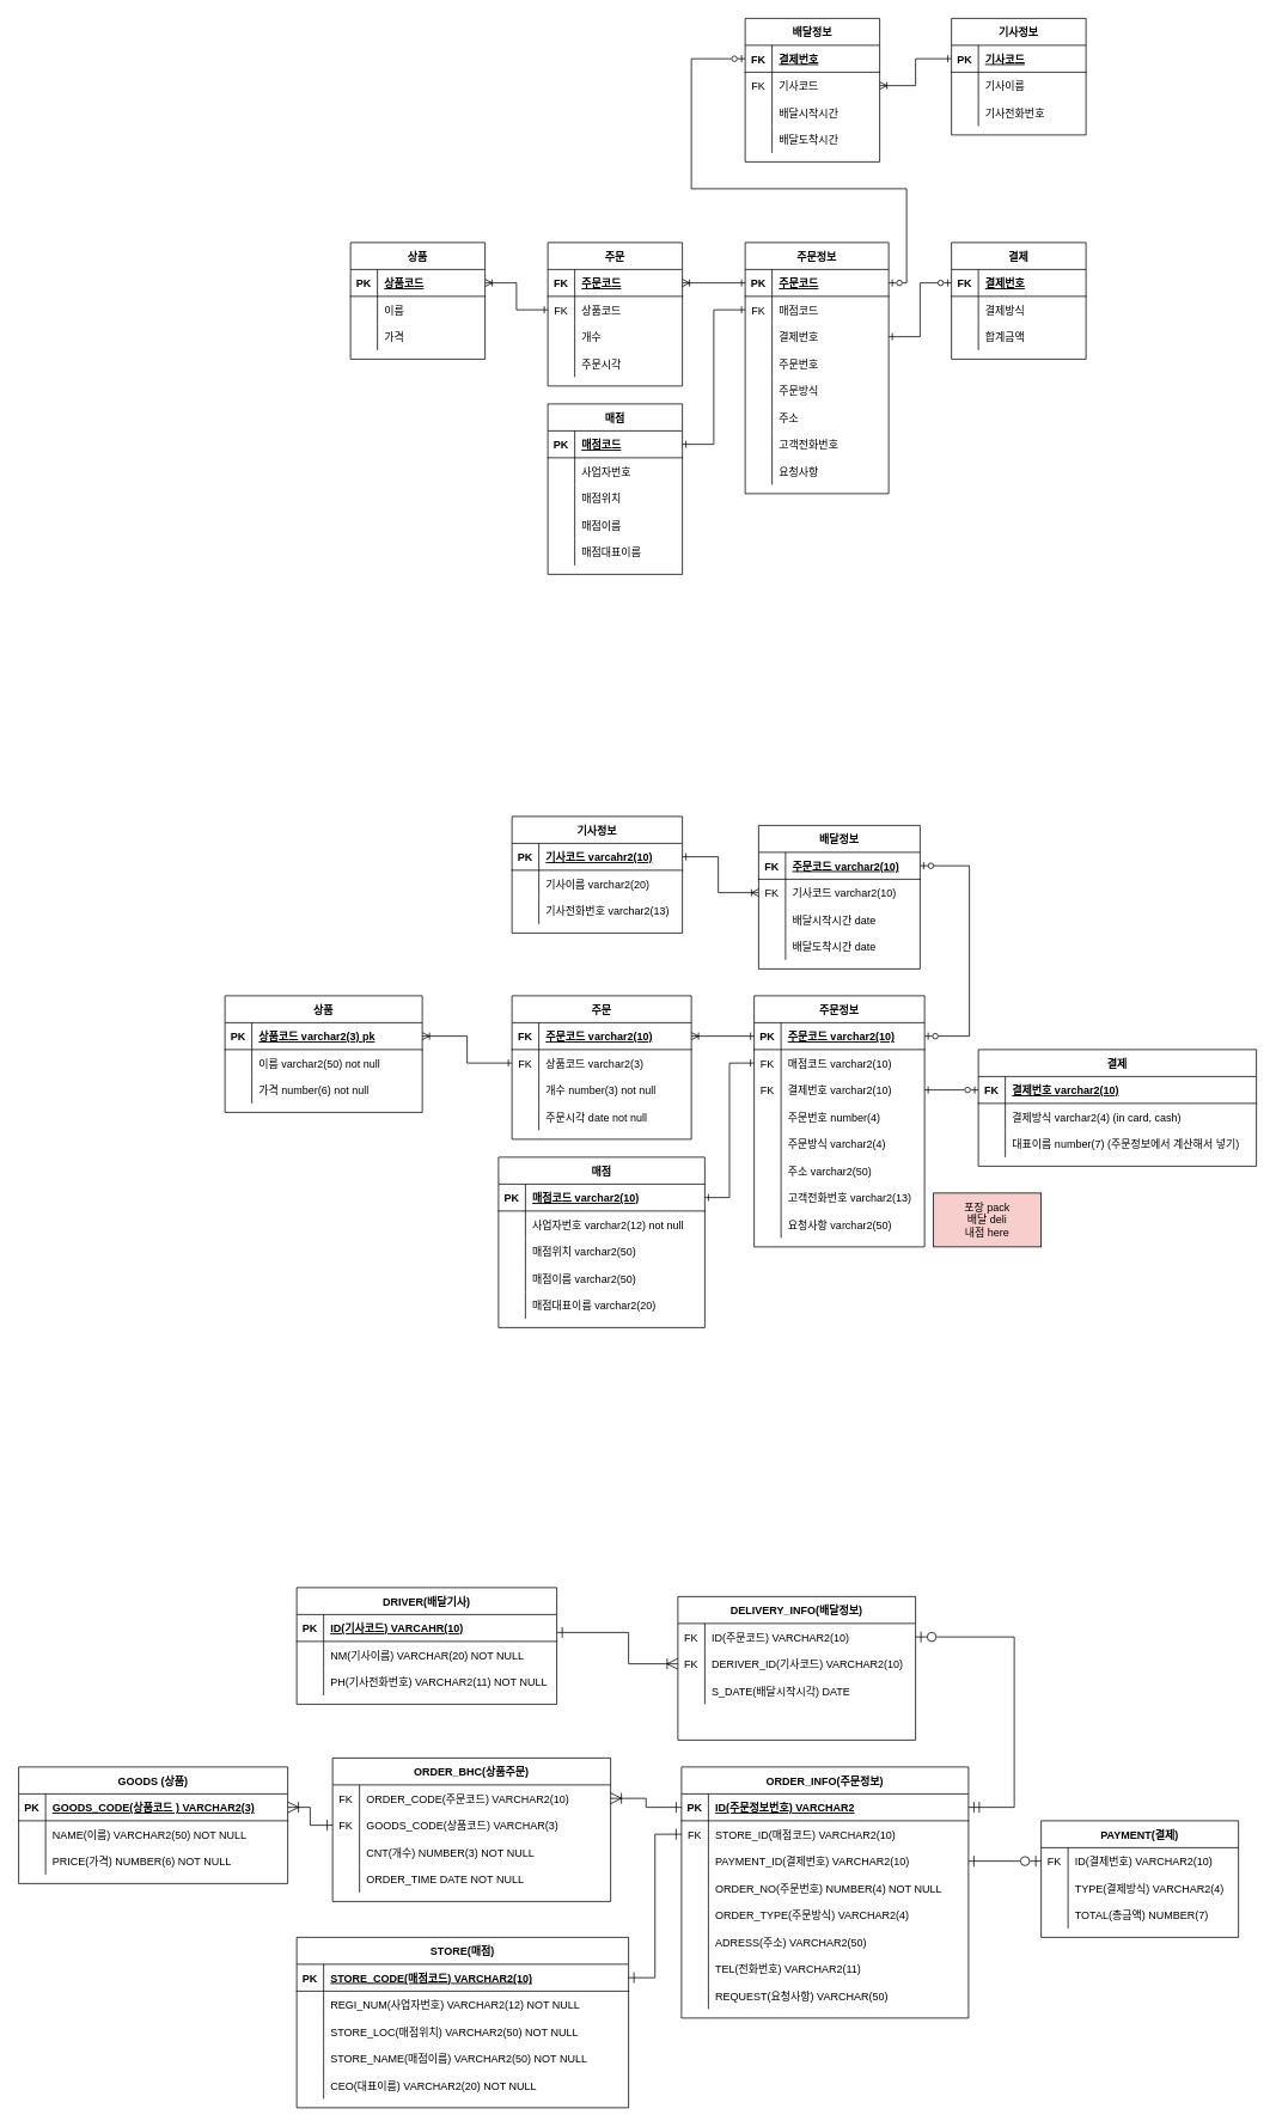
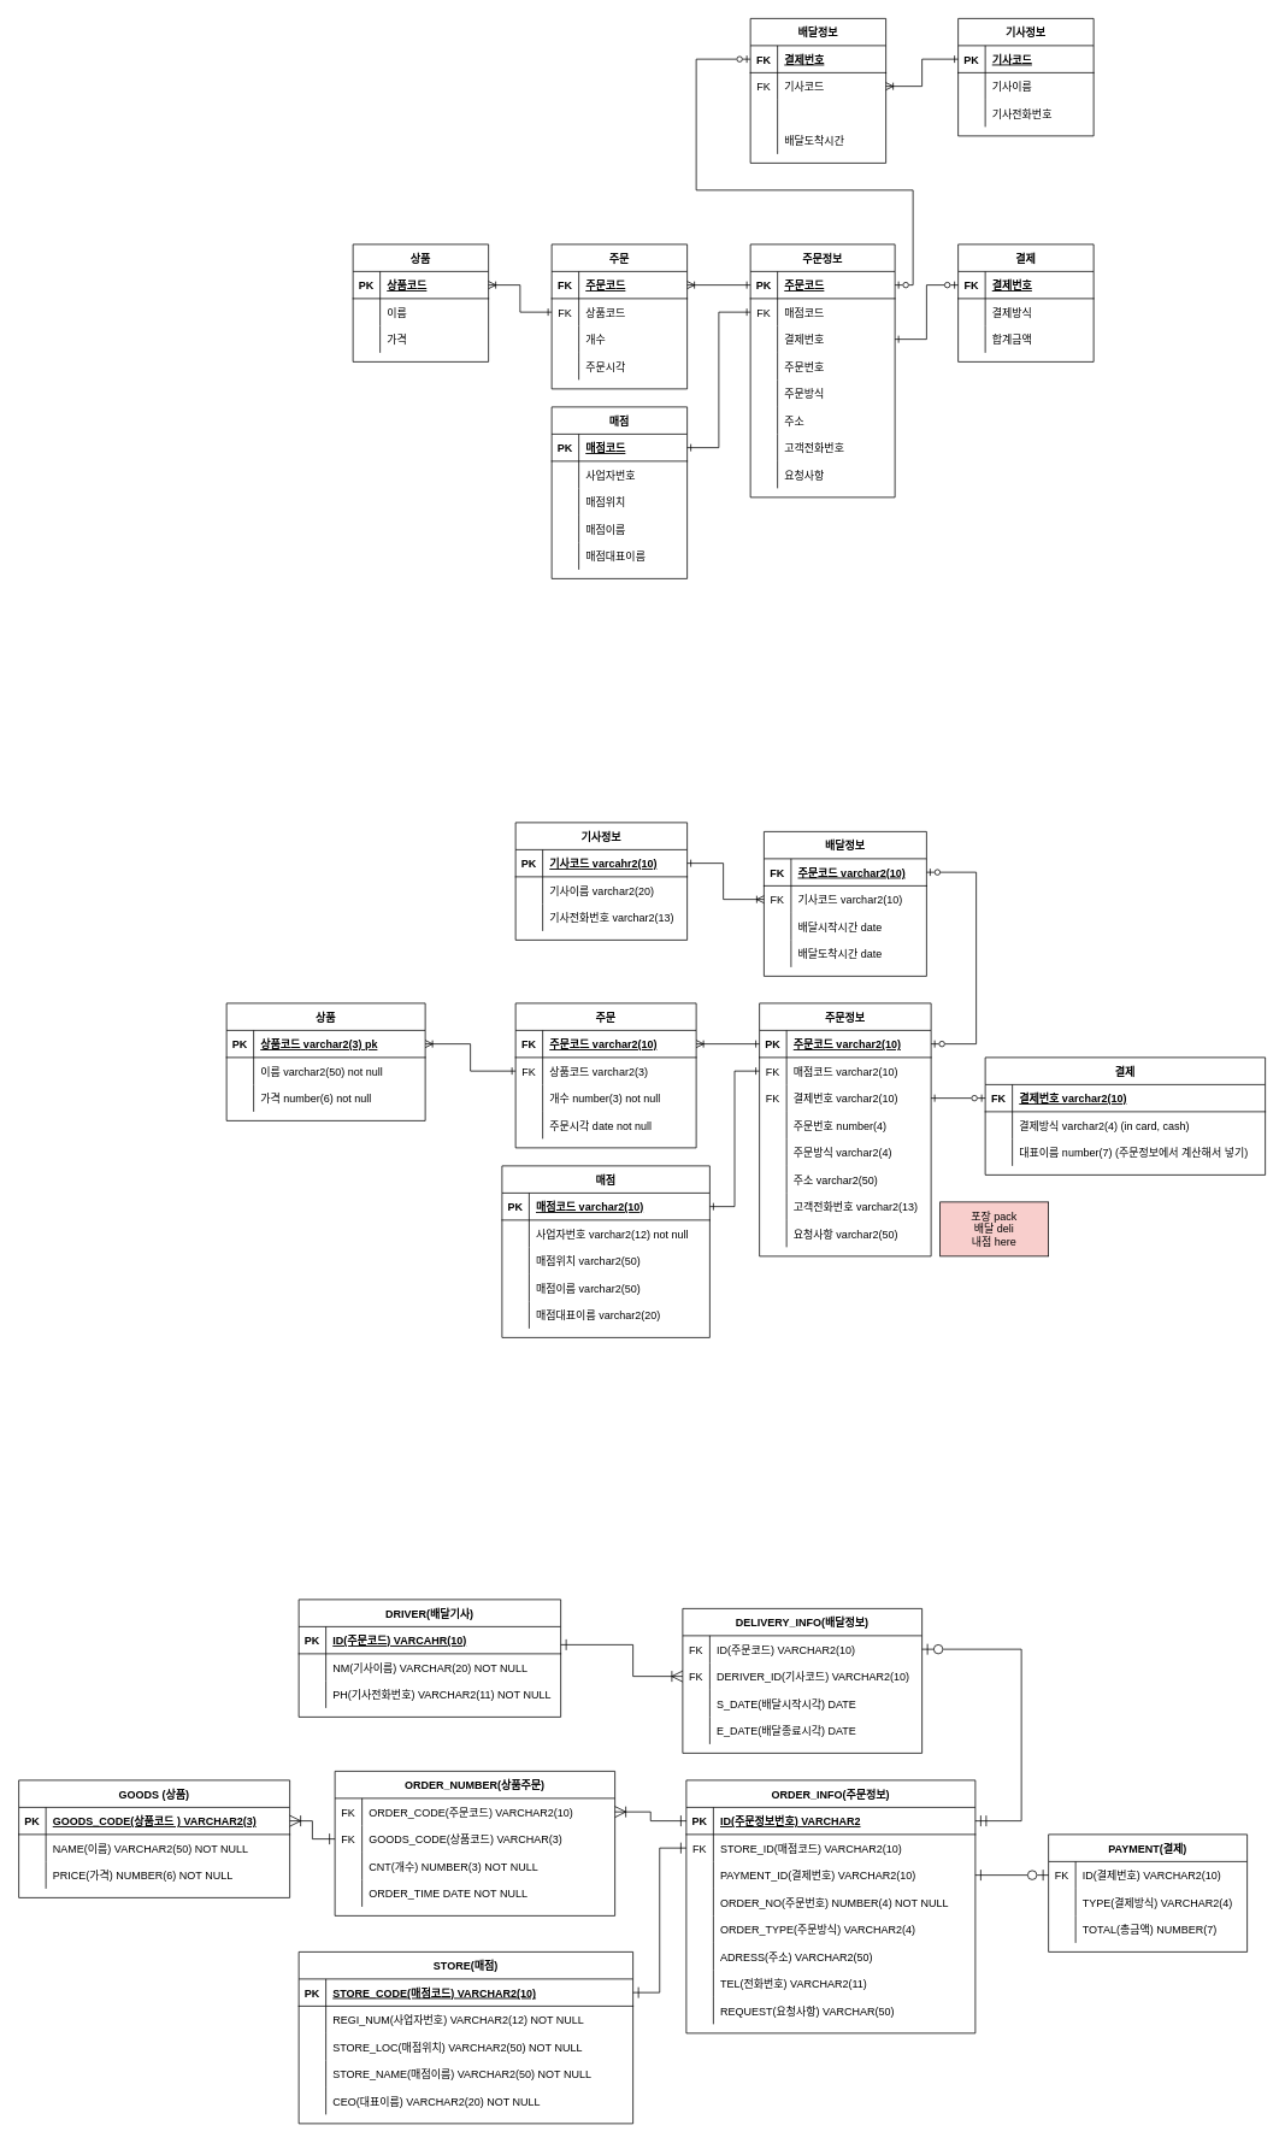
- <mxCell id="72" value="배달시작시간" style="shape=partialRectangle;overflow=hidden;connectable=0;fillColor=none;top=0;left=0;bottom=0;right=0;align=left;spacingLeft=6;" parent="70" vertex="1"><mxGeometry x="30" width="120" height="30" as="geometry"><mxRectangle width="120" height="30" as="alternateBounds" /></mxGeometry></mxCell>
- <mxCell id="286" value="ID(기사코드) VARCAHR(10)" style="shape=partialRectangle;overflow=hidden;connectable=0;fillColor=none;top=0;left=0;bottom=0;right=0;align=left;spacingLeft=6;fontStyle=5;" parent="284" vertex="1"><mxGeometry x="30" width="260" height="30" as="geometry"><mxRectangle width="260" height="30" as="alternateBounds" /></mxGeometry></mxCell>
+ <mxCell id="286" value="ID(주문코드) VARCAHR(10)" style="shape=partialRectangle;overflow=hidden;connectable=0;fillColor=none;top=0;left=0;bottom=0;right=0;align=left;spacingLeft=6;fontStyle=5;" parent="284" vertex="1"><mxGeometry x="30" width="260" height="30" as="geometry"><mxRectangle width="260" height="30" as="alternateBounds" /></mxGeometry></mxCell>
+ <mxCell id="282" value="E_DATE(배달종료시각) DATE" style="shape=partialRectangle;overflow=hidden;connectable=0;fillColor=none;top=0;left=0;bottom=0;right=0;align=left;spacingLeft=6;" parent="280" vertex="1"><mxGeometry x="30" width="235" height="30" as="geometry"><mxRectangle width="235" height="30" as="alternateBounds" /></mxGeometry></mxCell>
- <mxCell id="209" value="ORDER_BHC(상품주문)" style="shape=table;startSize=30;container=1;collapsible=1;childLayout=tableLayout;fixedRows=1;rowLines=0;fontStyle=1;align=center;resizeLast=1;" parent="1" vertex="1"><mxGeometry x="370" y="1960" width="310" height="160" as="geometry" /></mxCell>
+ <mxCell id="209" value="ORDER_NUMBER(상품주문)" style="shape=table;startSize=30;container=1;collapsible=1;childLayout=tableLayout;fixedRows=1;rowLines=0;fontStyle=1;align=center;resizeLast=1;" parent="1" vertex="1"><mxGeometry x="370" y="1960" width="310" height="160" as="geometry" /></mxCell>
